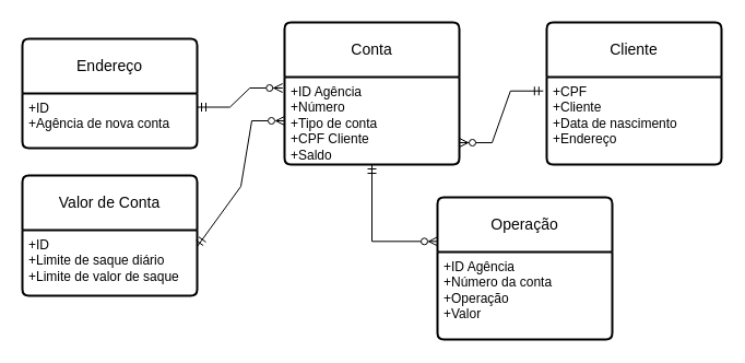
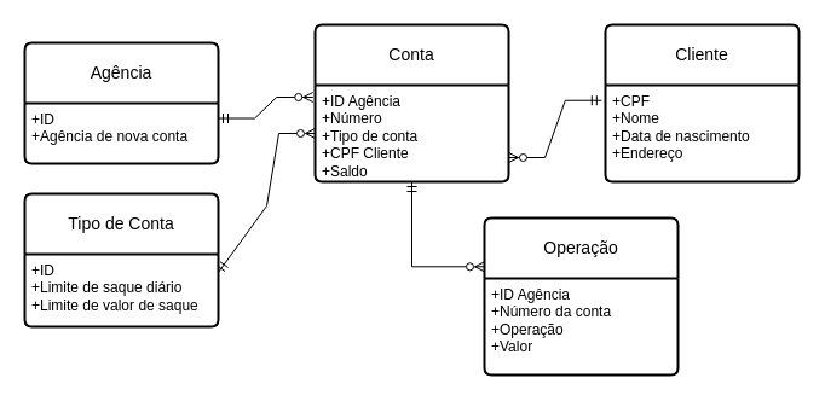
- <mxCell id="2" value="Endereço" style="swimlane;childLayout=stackLayout;horizontal=1;startSize=50;horizontalStack=0;rounded=1;fontSize=14;fontStyle=0;strokeWidth=2;resizeParent=0;resizeLast=1;shadow=0;dashed=0;align=center;arcSize=4;whiteSpace=wrap;html=1;" vertex="1" parent="1"><mxGeometry x="20" y="35" width="160" height="100" as="geometry" /></mxCell>
+ <mxCell id="2" value="Agência" style="swimlane;childLayout=stackLayout;horizontal=1;startSize=50;horizontalStack=0;rounded=1;fontSize=14;fontStyle=0;strokeWidth=2;resizeParent=0;resizeLast=1;shadow=0;dashed=0;align=center;arcSize=4;whiteSpace=wrap;html=1;" vertex="1" parent="1"><mxGeometry x="20" y="35" width="160" height="100" as="geometry" /></mxCell>
- <mxCell id="5" value="+CPF&lt;br&gt;&lt;div&gt;+Cliente&lt;/div&gt;&lt;div&gt;+Data de nascimento&lt;br&gt;+Endereço&lt;/div&gt;" style="align=left;strokeColor=none;fillColor=none;spacingLeft=4;fontSize=12;verticalAlign=top;resizable=0;rotatable=0;part=1;html=1;" vertex="1" parent="4"><mxGeometry y="50" width="160" height="80" as="geometry" /></mxCell>
+ <mxCell id="5" value="+CPF&lt;br&gt;&lt;div&gt;+Nome&lt;/div&gt;&lt;div&gt;+Data de nascimento&lt;br&gt;+Endereço&lt;/div&gt;" style="align=left;strokeColor=none;fillColor=none;spacingLeft=4;fontSize=12;verticalAlign=top;resizable=0;rotatable=0;part=1;html=1;" vertex="1" parent="4"><mxGeometry y="50" width="160" height="80" as="geometry" /></mxCell>
- <mxCell id="8" value="Valor de Conta" style="swimlane;childLayout=stackLayout;horizontal=1;startSize=50;horizontalStack=0;rounded=1;fontSize=14;fontStyle=0;strokeWidth=2;resizeParent=0;resizeLast=1;shadow=0;dashed=0;align=center;arcSize=4;whiteSpace=wrap;html=1;" vertex="1" parent="1"><mxGeometry x="20" y="160" width="160" height="110" as="geometry" /></mxCell>
+ <mxCell id="8" value="Tipo de Conta" style="swimlane;childLayout=stackLayout;horizontal=1;startSize=50;horizontalStack=0;rounded=1;fontSize=14;fontStyle=0;strokeWidth=2;resizeParent=0;resizeLast=1;shadow=0;dashed=0;align=center;arcSize=4;whiteSpace=wrap;html=1;" vertex="1" parent="1"><mxGeometry x="20" y="160" width="160" height="110" as="geometry" /></mxCell>
